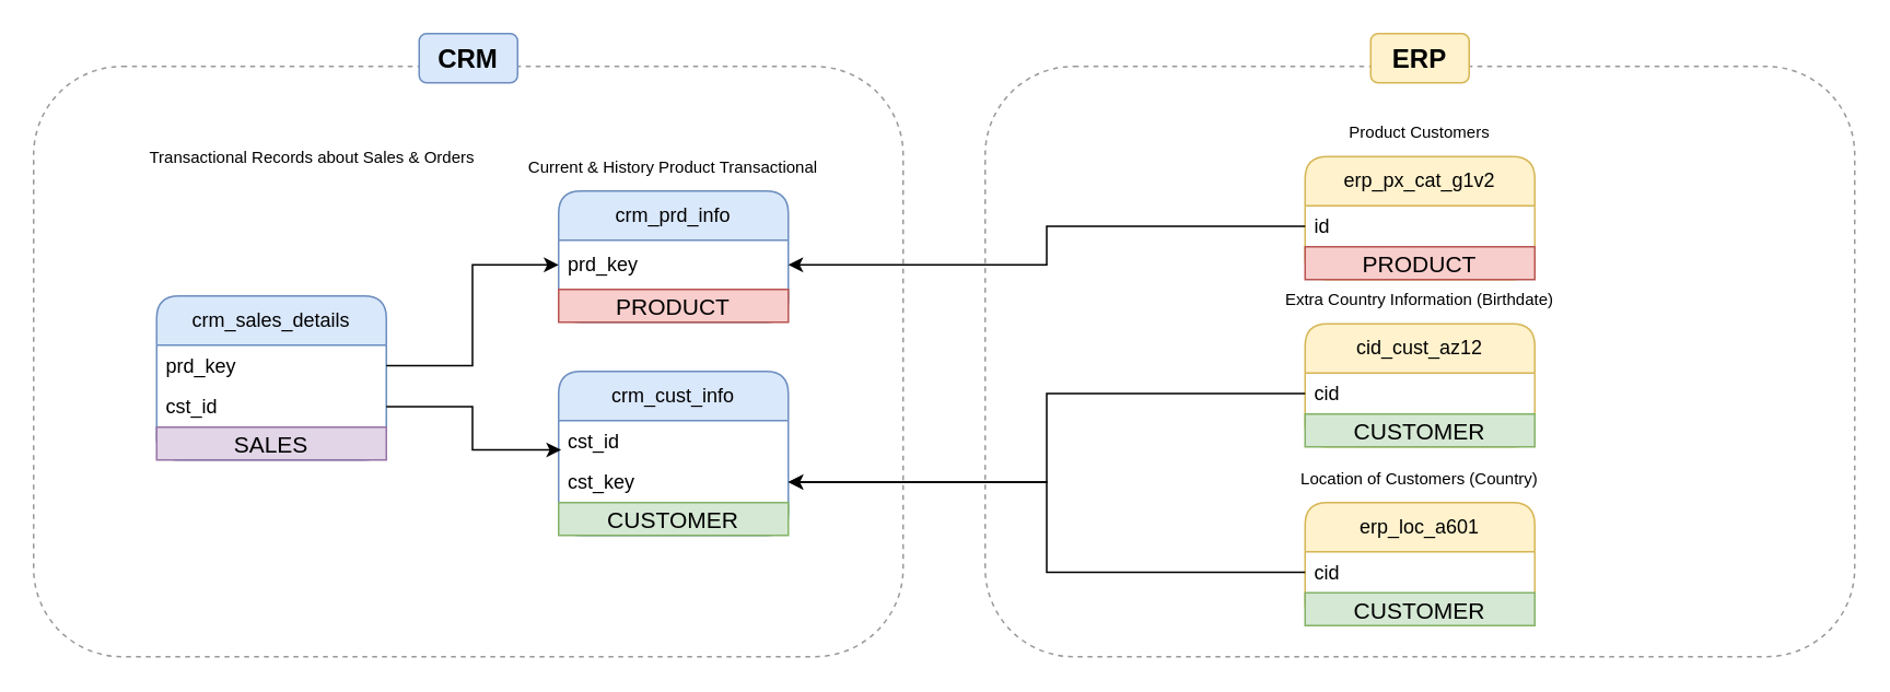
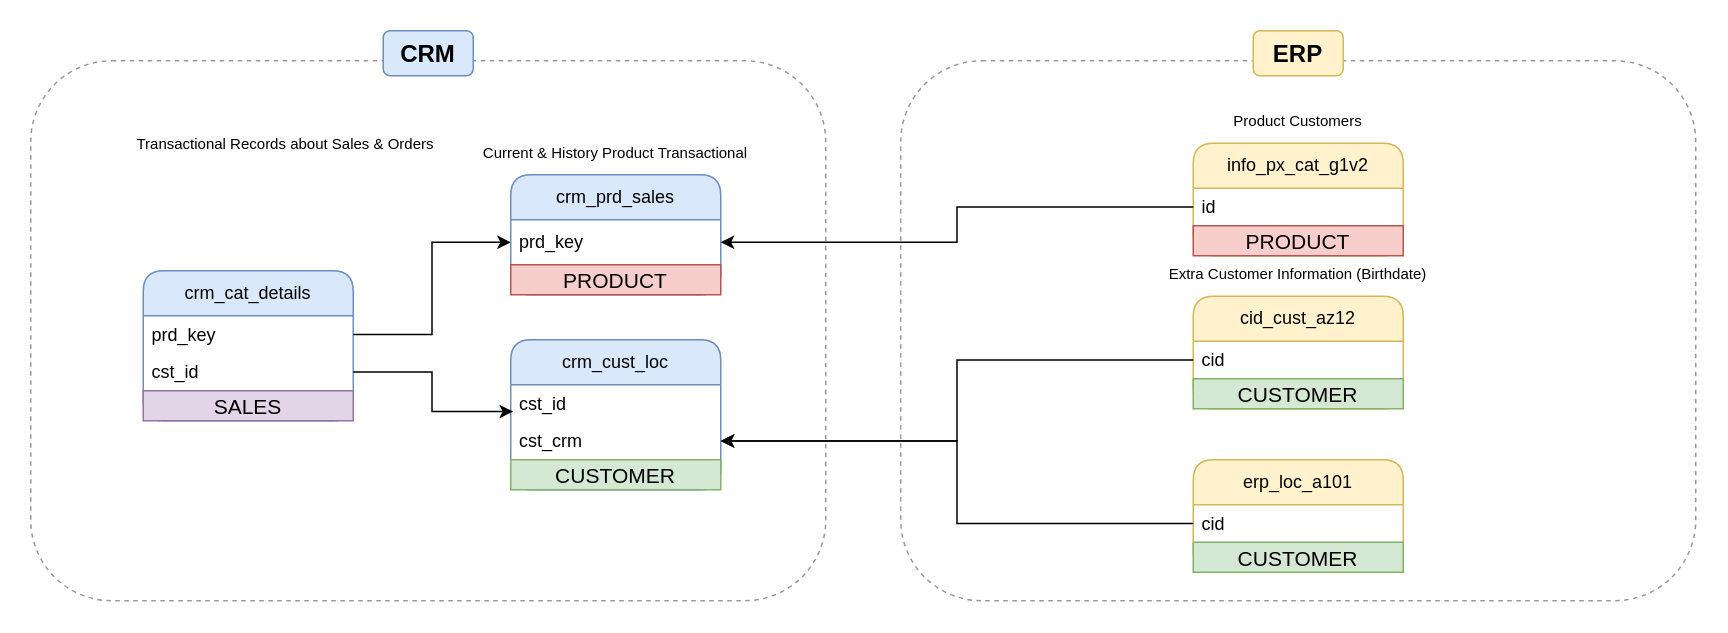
- <mxCell id="20" value="erp_px_cat_g1v2" style="swimlane;fontStyle=0;childLayout=stackLayout;horizontal=1;startSize=30;horizontalStack=0;resizeParent=1;resizeParentMax=0;resizeLast=0;collapsible=1;marginBottom=0;whiteSpace=wrap;html=1;rounded=1;swimlaneLine=1;shadow=0;glass=0;fillColor=#fff2cc;strokeColor=#d6b656;" parent="1" vertex="1"><mxGeometry x="795" y="95" width="140" height="75" as="geometry" /></mxCell>
+ <mxCell id="20" value="info_px_cat_g1v2" style="swimlane;fontStyle=0;childLayout=stackLayout;horizontal=1;startSize=30;horizontalStack=0;resizeParent=1;resizeParentMax=0;resizeLast=0;collapsible=1;marginBottom=0;whiteSpace=wrap;html=1;rounded=1;swimlaneLine=1;shadow=0;glass=0;fillColor=#fff2cc;strokeColor=#d6b656;" parent="1" vertex="1"><mxGeometry x="795" y="95" width="140" height="75" as="geometry" /></mxCell>
- <mxCell id="5" value="crm_prd_info" style="swimlane;fontStyle=0;childLayout=stackLayout;horizontal=1;startSize=30;horizontalStack=0;resizeParent=1;resizeParentMax=0;resizeLast=0;collapsible=1;marginBottom=0;whiteSpace=wrap;html=1;rounded=1;swimlaneLine=1;shadow=0;glass=0;fillColor=#dae8fc;strokeColor=#6c8ebf;" parent="1" vertex="1"><mxGeometry x="340" y="116" width="140" height="80" as="geometry" /></mxCell>
+ <mxCell id="5" value="crm_prd_sales" style="swimlane;fontStyle=0;childLayout=stackLayout;horizontal=1;startSize=30;horizontalStack=0;resizeParent=1;resizeParentMax=0;resizeLast=0;collapsible=1;marginBottom=0;whiteSpace=wrap;html=1;rounded=1;swimlaneLine=1;shadow=0;glass=0;fillColor=#dae8fc;strokeColor=#6c8ebf;" parent="1" vertex="1"><mxGeometry x="340" y="116" width="140" height="80" as="geometry" /></mxCell>
- <mxCell id="27" value="Extra Country Information (Birthdate)" style="text;html=1;align=center;verticalAlign=middle;whiteSpace=wrap;rounded=0;fontSize=10;" parent="1" vertex="1"><mxGeometry x="760" y="167" width="210" height="30" as="geometry" /></mxCell>
+ <mxCell id="27" value="Extra Customer Information (Birthdate)" style="text;html=1;align=center;verticalAlign=middle;whiteSpace=wrap;rounded=0;fontSize=10;" parent="1" vertex="1"><mxGeometry x="760" y="167" width="210" height="30" as="geometry" /></mxCell>
- <mxCell id="12" value="crm_sales_details" style="swimlane;fontStyle=0;childLayout=stackLayout;horizontal=1;startSize=30;horizontalStack=0;resizeParent=1;resizeParentMax=0;resizeLast=0;collapsible=1;marginBottom=0;whiteSpace=wrap;html=1;rounded=1;swimlaneLine=1;shadow=0;glass=0;fillColor=#dae8fc;strokeColor=#6c8ebf;" parent="1" vertex="1"><mxGeometry x="95" y="180" width="140" height="100" as="geometry" /></mxCell>
+ <mxCell id="12" value="crm_cat_details" style="swimlane;fontStyle=0;childLayout=stackLayout;horizontal=1;startSize=30;horizontalStack=0;resizeParent=1;resizeParentMax=0;resizeLast=0;collapsible=1;marginBottom=0;whiteSpace=wrap;html=1;rounded=1;swimlaneLine=1;shadow=0;glass=0;fillColor=#dae8fc;strokeColor=#6c8ebf;" parent="1" vertex="1"><mxGeometry x="95" y="180" width="140" height="100" as="geometry" /></mxCell>
- <mxCell id="8" value="crm_cust_info" style="swimlane;fontStyle=0;childLayout=stackLayout;horizontal=1;startSize=30;horizontalStack=0;resizeParent=1;resizeParentMax=0;resizeLast=0;collapsible=1;marginBottom=0;whiteSpace=wrap;html=1;rounded=1;swimlaneLine=1;shadow=0;glass=0;fillColor=#dae8fc;strokeColor=#6c8ebf;verticalAlign=middle;" parent="1" vertex="1"><mxGeometry x="340" y="226" width="140" height="100" as="geometry" /></mxCell>
+ <mxCell id="8" value="crm_cust_loc" style="swimlane;fontStyle=0;childLayout=stackLayout;horizontal=1;startSize=30;horizontalStack=0;resizeParent=1;resizeParentMax=0;resizeLast=0;collapsible=1;marginBottom=0;whiteSpace=wrap;html=1;rounded=1;swimlaneLine=1;shadow=0;glass=0;fillColor=#dae8fc;strokeColor=#6c8ebf;verticalAlign=middle;" parent="1" vertex="1"><mxGeometry x="340" y="226" width="140" height="100" as="geometry" /></mxCell>
- <mxCell id="31" value="Location of Customers (Country)" style="text;html=1;align=center;verticalAlign=middle;whiteSpace=wrap;rounded=0;fontSize=10;" parent="1" vertex="1"><mxGeometry x="760" y="276" width="210" height="30" as="geometry" /></mxCell>
- <mxCell id="10" value="cst_key" style="text;strokeColor=none;fillColor=none;align=left;verticalAlign=middle;spacingLeft=4;spacingRight=4;overflow=hidden;points=[[0,0.5],[1,0.5]];portConstraint=eastwest;rotatable=0;whiteSpace=wrap;html=1;flipH=1;flipV=1;" parent="8" vertex="1"><mxGeometry y="55" width="140" height="25" as="geometry" /></mxCell>
+ <mxCell id="10" value="cst_crm" style="text;strokeColor=none;fillColor=none;align=left;verticalAlign=middle;spacingLeft=4;spacingRight=4;overflow=hidden;points=[[0,0.5],[1,0.5]];portConstraint=eastwest;rotatable=0;whiteSpace=wrap;html=1;flipH=1;flipV=1;" parent="8" vertex="1"><mxGeometry y="55" width="140" height="25" as="geometry" /></mxCell>
- <mxCell id="28" value="erp_loc_a601" style="swimlane;fontStyle=0;childLayout=stackLayout;horizontal=1;startSize=30;horizontalStack=0;resizeParent=1;resizeParentMax=0;resizeLast=0;collapsible=1;marginBottom=0;whiteSpace=wrap;html=1;rounded=1;swimlaneLine=1;shadow=0;glass=0;fillColor=#fff2cc;strokeColor=#d6b656;" parent="1" vertex="1"><mxGeometry x="795" y="306" width="140" height="75" as="geometry" /></mxCell>
+ <mxCell id="28" value="erp_loc_a101" style="swimlane;fontStyle=0;childLayout=stackLayout;horizontal=1;startSize=30;horizontalStack=0;resizeParent=1;resizeParentMax=0;resizeLast=0;collapsible=1;marginBottom=0;whiteSpace=wrap;html=1;rounded=1;swimlaneLine=1;shadow=0;glass=0;fillColor=#fff2cc;strokeColor=#d6b656;" parent="1" vertex="1"><mxGeometry x="795" y="306" width="140" height="75" as="geometry" /></mxCell>
